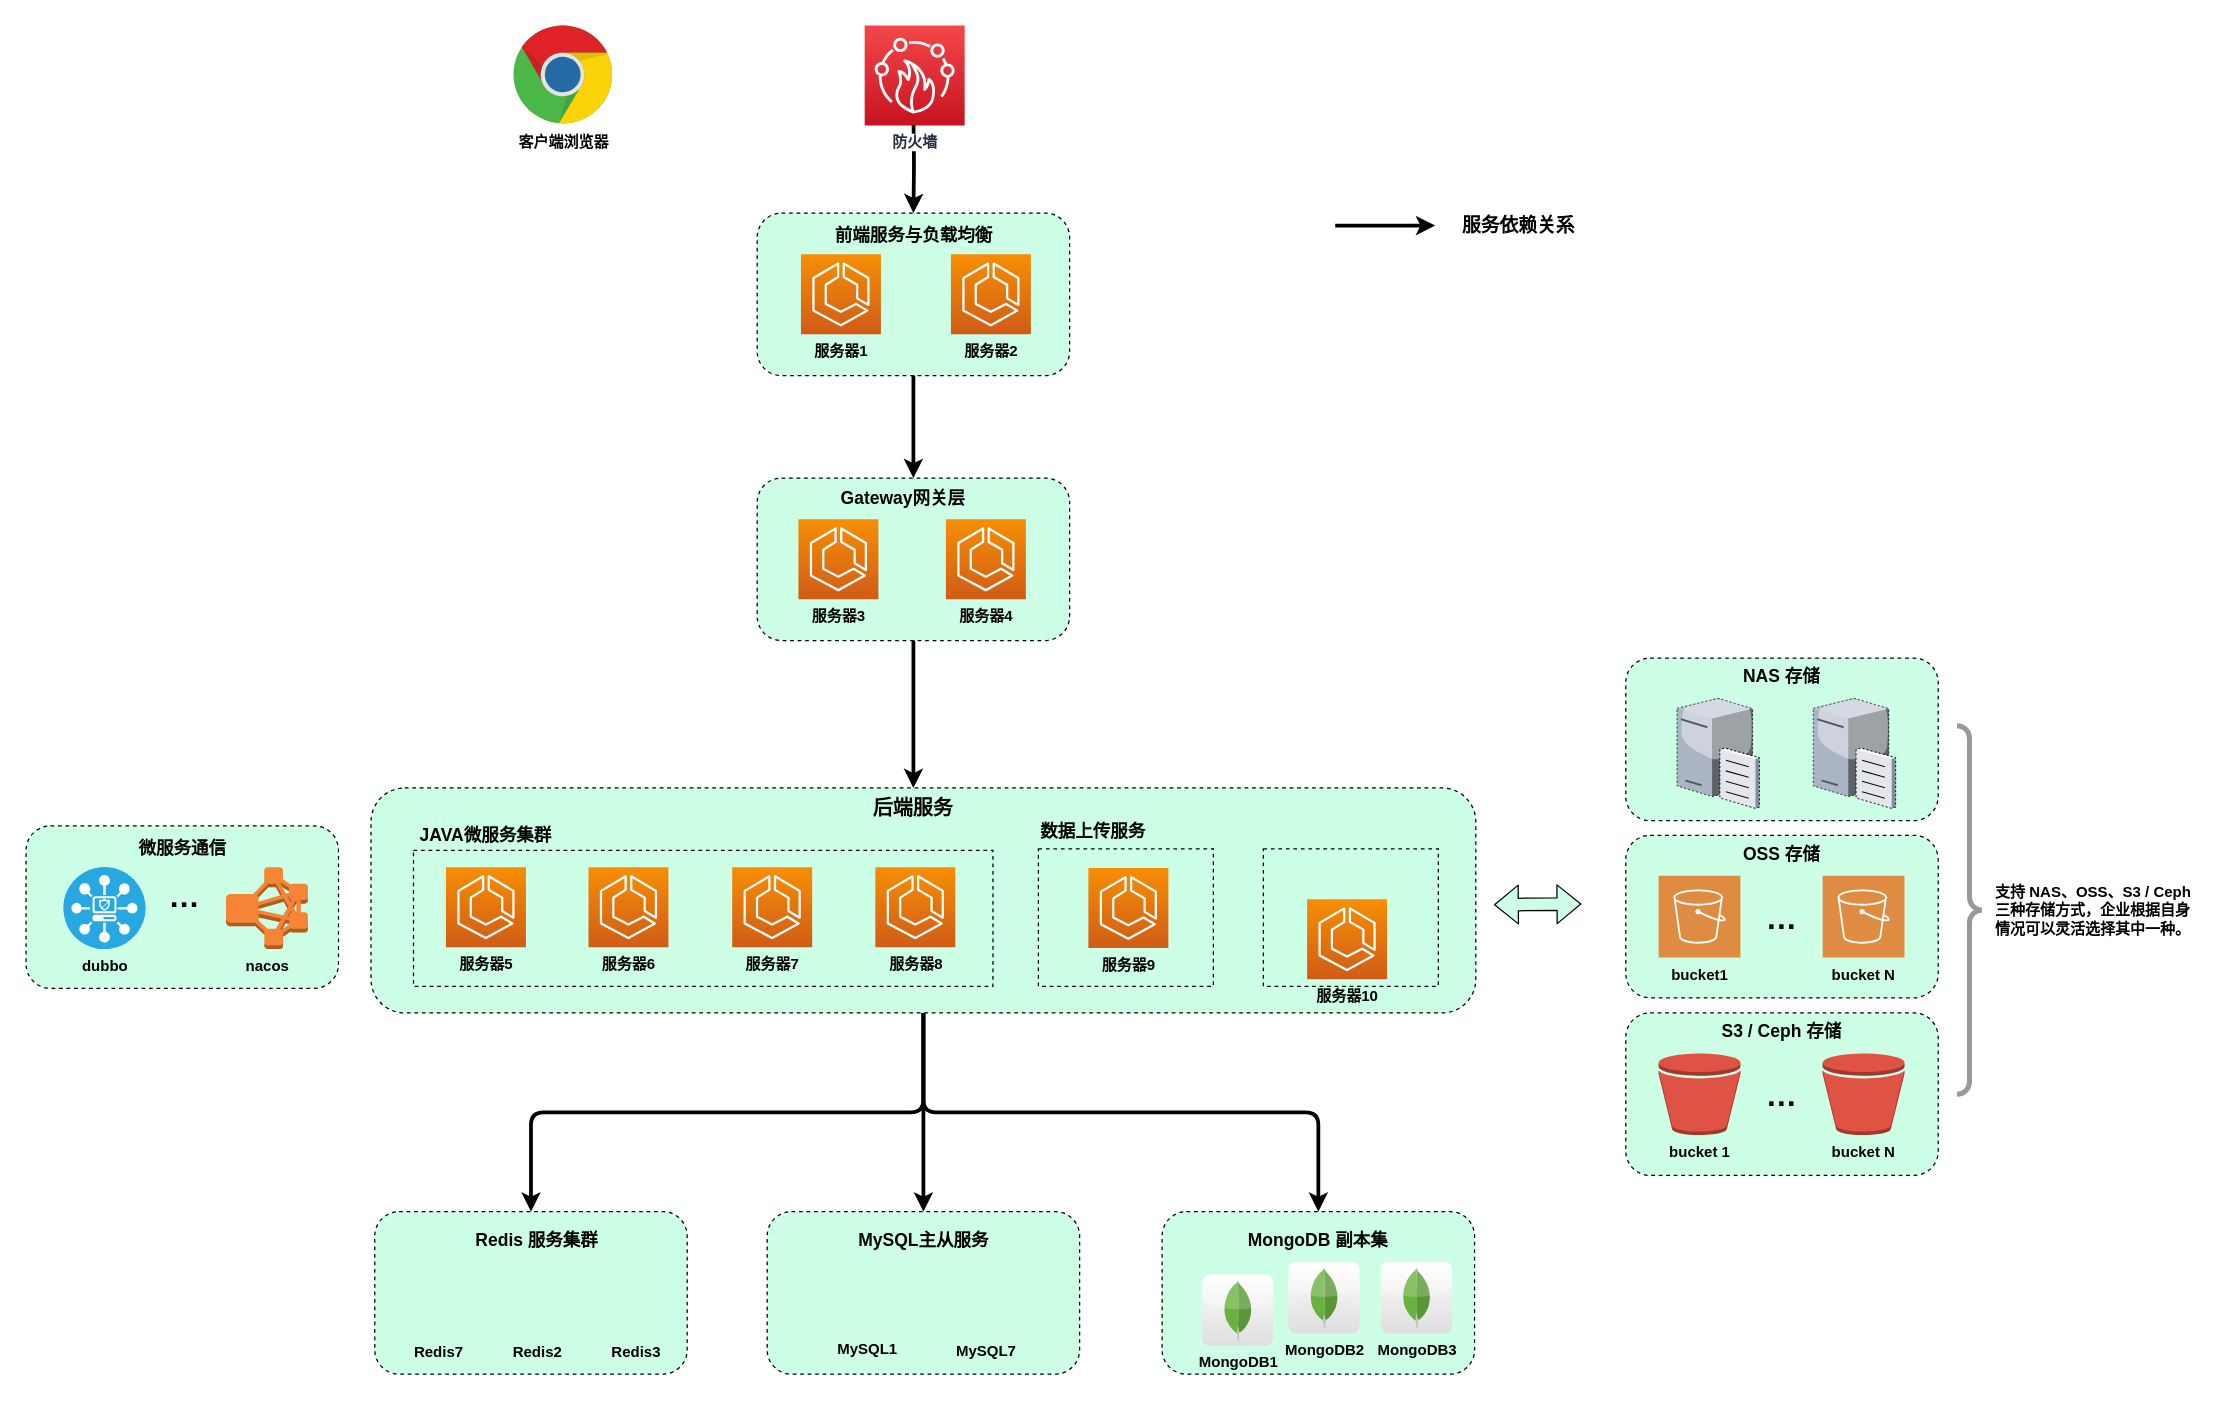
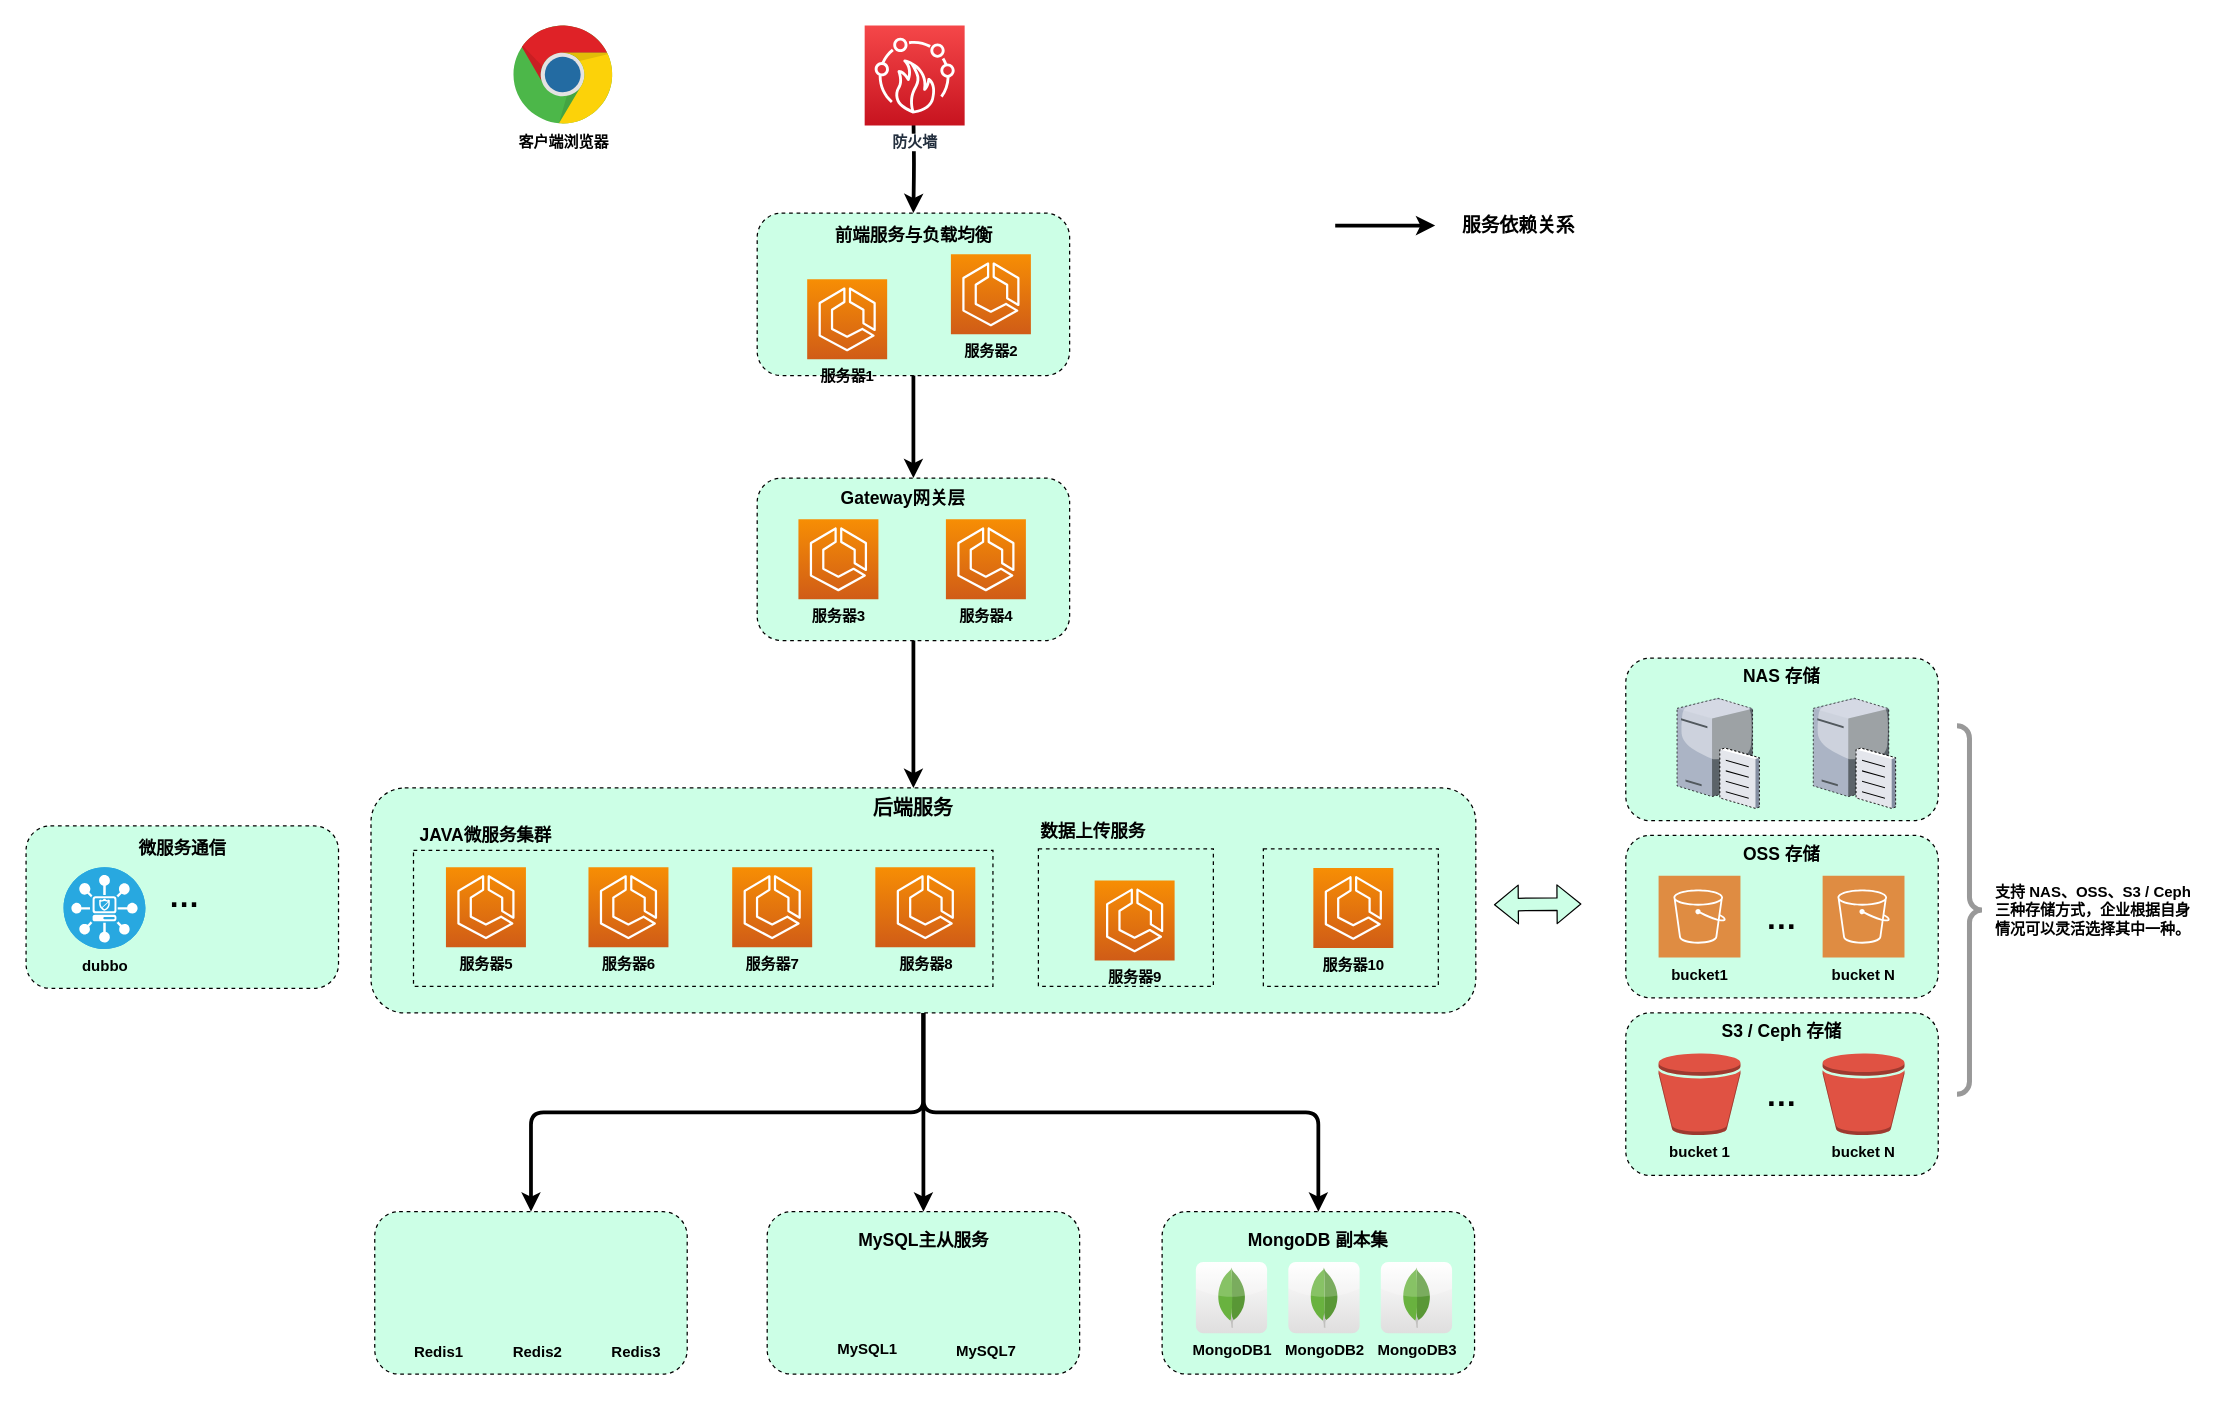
- <mxCell id="29" value="&lt;b&gt;&lt;font color=&quot;#000000&quot;&gt;服务器1&lt;/font&gt;&lt;/b&gt;" style="points=[[0,0,0],[0.25,0,0],[0.5,0,0],[0.75,0,0],[1,0,0],[0,1,0],[0.25,1,0],[0.5,1,0],[0.75,1,0],[1,1,0],[0,0.25,0],[0,0.5,0],[0,0.75,0],[1,0.25,0],[1,0.5,0],[1,0.75,0]];outlineConnect=0;fontColor=#232F3E;gradientColor=#F78E04;gradientDirection=north;fillColor=#D05C17;strokeColor=#ffffff;dashed=0;verticalLabelPosition=bottom;verticalAlign=top;align=center;html=1;fontSize=12;fontStyle=0;aspect=fixed;shape=mxgraph.aws4.resourceIcon;resIcon=mxgraph.aws4.ecs;labelBackgroundColor=none;" parent="25" vertex="1"><mxGeometry x="35" y="33" width="64" height="64" as="geometry" /></mxCell>
+ <mxCell id="29" value="&lt;b&gt;&lt;font color=&quot;#000000&quot;&gt;服务器1&lt;/font&gt;&lt;/b&gt;" style="points=[[0,0,0],[0.25,0,0],[0.5,0,0],[0.75,0,0],[1,0,0],[0,1,0],[0.25,1,0],[0.5,1,0],[0.75,1,0],[1,1,0],[0,0.25,0],[0,0.5,0],[0,0.75,0],[1,0.25,0],[1,0.5,0],[1,0.75,0]];outlineConnect=0;fontColor=#232F3E;gradientColor=#F78E04;gradientDirection=north;fillColor=#D05C17;strokeColor=#ffffff;dashed=0;verticalLabelPosition=bottom;verticalAlign=top;align=center;html=1;fontSize=12;fontStyle=0;aspect=fixed;shape=mxgraph.aws4.resourceIcon;resIcon=mxgraph.aws4.ecs;labelBackgroundColor=none;" parent="25" vertex="1"><mxGeometry x="40" y="53" width="64" height="64" as="geometry" /></mxCell>
- <mxCell id="70" value="&lt;b&gt;&lt;font color=&quot;#000000&quot;&gt;服务器8&lt;/font&gt;&lt;/b&gt;" style="points=[[0,0,0],[0.25,0,0],[0.5,0,0],[0.75,0,0],[1,0,0],[0,1,0],[0.25,1,0],[0.5,1,0],[0.75,1,0],[1,1,0],[0,0.25,0],[0,0.5,0],[0,0.75,0],[1,0.25,0],[1,0.5,0],[1,0.75,0]];outlineConnect=0;fontColor=#232F3E;gradientColor=#F78E04;gradientDirection=north;fillColor=#D05C17;strokeColor=#ffffff;dashed=0;verticalLabelPosition=bottom;verticalAlign=top;align=center;html=1;fontSize=12;fontStyle=0;aspect=fixed;shape=mxgraph.aws4.resourceIcon;resIcon=mxgraph.aws4.ecs;labelBackgroundColor=none;" parent="1" vertex="1"><mxGeometry x="699.533" y="693.342" width="64" height="64" as="geometry" /></mxCell>
+ <mxCell id="70" value="&lt;b&gt;&lt;font color=&quot;#000000&quot;&gt;服务器8&lt;/font&gt;&lt;/b&gt;" style="points=[[0,0,0],[0.25,0,0],[0.5,0,0],[0.75,0,0],[1,0,0],[0,1,0],[0.25,1,0],[0.5,1,0],[0.75,1,0],[1,1,0],[0,0.25,0],[0,0.5,0],[0,0.75,0],[1,0.25,0],[1,0.5,0],[1,0.75,0]];outlineConnect=0;fontColor=#232F3E;gradientColor=#F78E04;gradientDirection=north;fillColor=#D05C17;strokeColor=#ffffff;dashed=0;verticalLabelPosition=bottom;verticalAlign=top;align=center;html=1;fontSize=12;fontStyle=0;aspect=fixed;shape=mxgraph.aws4.resourceIcon;resIcon=mxgraph.aws4.ecs;labelBackgroundColor=none;" parent="1" vertex="1"><mxGeometry x="699.533" y="693.342" width="80" height="64" as="geometry" /></mxCell>
- <mxCell id="44" value="&lt;b&gt;nacos&lt;/b&gt;" style="outlineConnect=0;dashed=0;verticalLabelPosition=bottom;verticalAlign=top;align=center;html=1;shape=mxgraph.aws3.emr_cluster;fillColor=#F58534;gradientColor=none;labelBackgroundColor=none;fontSize=12;" parent="39" vertex="1"><mxGeometry x="160" y="33" width="65.5" height="65.5" as="geometry" /></mxCell>
- <mxCell id="7" value="&lt;b&gt;&lt;font color=&quot;#000000&quot;&gt;服务器9&lt;/font&gt;&lt;/b&gt;" style="points=[[0,0,0],[0.25,0,0],[0.5,0,0],[0.75,0,0],[1,0,0],[0,1,0],[0.25,1,0],[0.5,1,0],[0.75,1,0],[1,1,0],[0,0.25,0],[0,0.5,0],[0,0.75,0],[1,0.25,0],[1,0.5,0],[1,0.75,0]];outlineConnect=0;fontColor=#232F3E;gradientColor=#F78E04;gradientDirection=north;fillColor=#D05C17;strokeColor=#ffffff;dashed=0;verticalLabelPosition=bottom;verticalAlign=top;align=center;html=1;fontSize=12;fontStyle=0;aspect=fixed;shape=mxgraph.aws4.resourceIcon;resIcon=mxgraph.aws4.ecs;labelBackgroundColor=none;" parent="2" vertex="1"><mxGeometry x="514" y="64" width="64" height="64" as="geometry" /></mxCell>
+ <mxCell id="7" value="&lt;b&gt;&lt;font color=&quot;#000000&quot;&gt;服务器9&lt;/font&gt;&lt;/b&gt;" style="points=[[0,0,0],[0.25,0,0],[0.5,0,0],[0.75,0,0],[1,0,0],[0,1,0],[0.25,1,0],[0.5,1,0],[0.75,1,0],[1,1,0],[0,0.25,0],[0,0.5,0],[0,0.75,0],[1,0.25,0],[1,0.5,0],[1,0.75,0]];outlineConnect=0;fontColor=#232F3E;gradientColor=#F78E04;gradientDirection=north;fillColor=#D05C17;strokeColor=#ffffff;dashed=0;verticalLabelPosition=bottom;verticalAlign=top;align=center;html=1;fontSize=12;fontStyle=0;aspect=fixed;shape=mxgraph.aws4.resourceIcon;resIcon=mxgraph.aws4.ecs;labelBackgroundColor=none;" parent="2" vertex="1"><mxGeometry x="519" y="74" width="64" height="64" as="geometry" /></mxCell>
- <mxCell id="9" value="&lt;b&gt;&lt;font color=&quot;#000000&quot;&gt;服务器10&lt;/font&gt;&lt;/b&gt;" style="points=[[0,0,0],[0.25,0,0],[0.5,0,0],[0.75,0,0],[1,0,0],[0,1,0],[0.25,1,0],[0.5,1,0],[0.75,1,0],[1,1,0],[0,0.25,0],[0,0.5,0],[0,0.75,0],[1,0.25,0],[1,0.5,0],[1,0.75,0]];outlineConnect=0;fontColor=#232F3E;gradientColor=#F78E04;gradientDirection=north;fillColor=#D05C17;strokeColor=#ffffff;dashed=0;verticalLabelPosition=bottom;verticalAlign=top;align=center;html=1;fontSize=12;fontStyle=0;aspect=fixed;shape=mxgraph.aws4.resourceIcon;resIcon=mxgraph.aws4.ecs;labelBackgroundColor=none;" parent="2" vertex="1"><mxGeometry x="689" y="89" width="64" height="64" as="geometry" /></mxCell>
+ <mxCell id="9" value="&lt;b&gt;&lt;font color=&quot;#000000&quot;&gt;服务器10&lt;/font&gt;&lt;/b&gt;" style="points=[[0,0,0],[0.25,0,0],[0.5,0,0],[0.75,0,0],[1,0,0],[0,1,0],[0.25,1,0],[0.5,1,0],[0.75,1,0],[1,1,0],[0,0.25,0],[0,0.5,0],[0,0.75,0],[1,0.25,0],[1,0.5,0],[1,0.75,0]];outlineConnect=0;fontColor=#232F3E;gradientColor=#F78E04;gradientDirection=north;fillColor=#D05C17;strokeColor=#ffffff;dashed=0;verticalLabelPosition=bottom;verticalAlign=top;align=center;html=1;fontSize=12;fontStyle=0;aspect=fixed;shape=mxgraph.aws4.resourceIcon;resIcon=mxgraph.aws4.ecs;labelBackgroundColor=none;" parent="2" vertex="1"><mxGeometry x="694" y="64" width="64" height="64" as="geometry" /></mxCell>
- <mxCell id="47" value="&lt;span style=&quot;font-size: 14px&quot;&gt;&lt;b&gt;Redis 服务集群&lt;/b&gt;&lt;/span&gt;" style="text;html=1;strokeColor=none;fillColor=none;align=center;verticalAlign=middle;whiteSpace=wrap;rounded=0;" parent="1" vertex="1"><mxGeometry x="349" y="981.6" width="160" height="20" as="geometry" /></mxCell>
- <mxCell id="20" value="&lt;b&gt;MongoDB1&lt;/b&gt;" style="dashed=0;outlineConnect=0;html=1;align=center;labelPosition=center;verticalLabelPosition=bottom;verticalAlign=top;shape=mxgraph.webicons.mongodb;gradientColor=#DFDEDE;labelBackgroundColor=none;fontSize=12;" parent="1" vertex="1"><mxGeometry x="961" y="1019.3" width="57" height="57" as="geometry" /></mxCell>
+ <mxCell id="20" value="&lt;b&gt;MongoDB1&lt;/b&gt;" style="dashed=0;outlineConnect=0;html=1;align=center;labelPosition=center;verticalLabelPosition=bottom;verticalAlign=top;shape=mxgraph.webicons.mongodb;gradientColor=#DFDEDE;labelBackgroundColor=none;fontSize=12;" parent="1" vertex="1"><mxGeometry x="956" y="1009.3" width="57" height="57" as="geometry" /></mxCell>
- <mxCell id="19" value="Redis7" style="shape=image;html=1;verticalAlign=top;verticalLabelPosition=bottom;labelBackgroundColor=none;imageAspect=0;aspect=fixed;image=https://cdn4.iconfinder.com/data/icons/redis-2/1451/Untitled-2-128.png;fontSize=12;fontStyle=1" parent="1" vertex="1"><mxGeometry x="321" y="1010.3" width="57.6" height="57.6" as="geometry" /></mxCell>
+ <mxCell id="19" value="Redis1" style="shape=image;html=1;verticalAlign=top;verticalLabelPosition=bottom;labelBackgroundColor=none;imageAspect=0;aspect=fixed;image=https://cdn4.iconfinder.com/data/icons/redis-2/1451/Untitled-2-128.png;fontSize=12;fontStyle=1" parent="1" vertex="1"><mxGeometry x="321" y="1010.3" width="57.6" height="57.6" as="geometry" /></mxCell>
